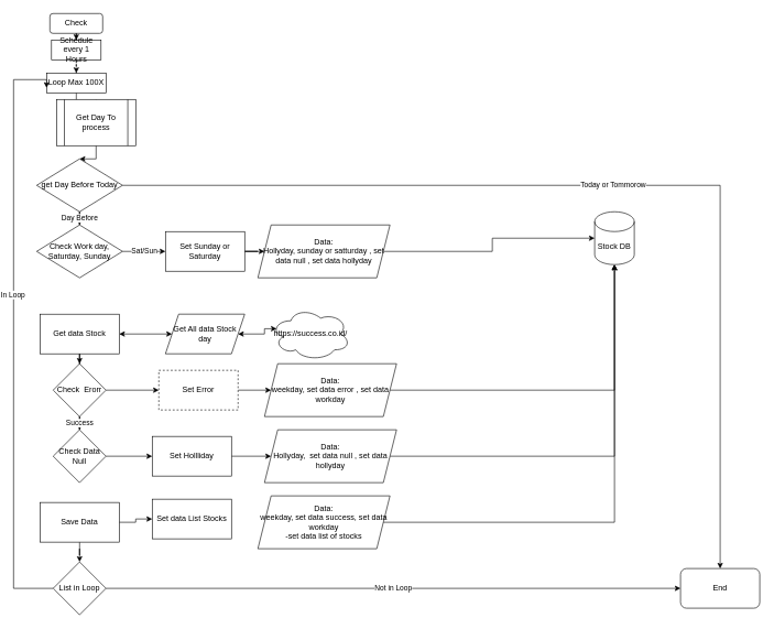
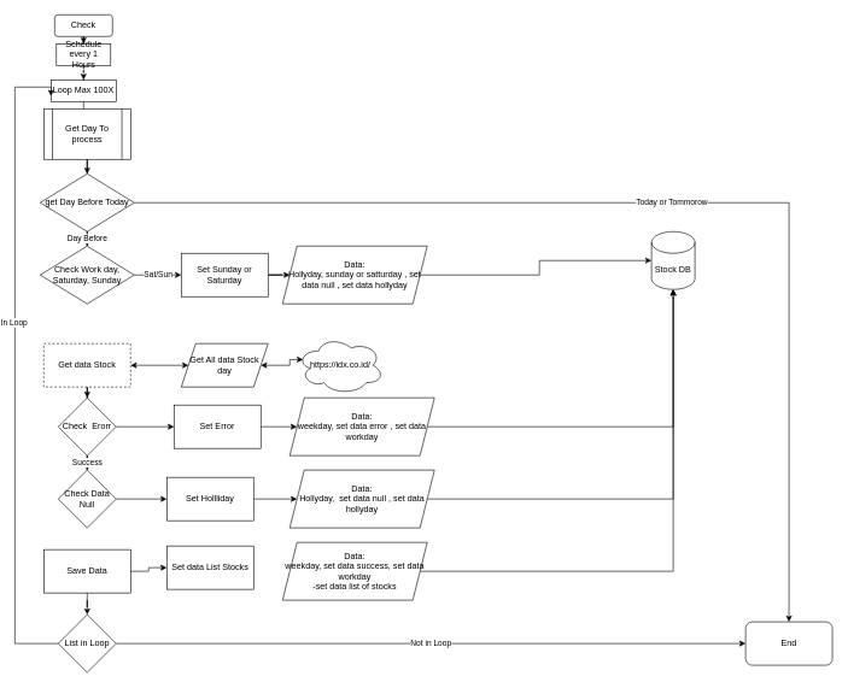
- <mxCell id="7" value="Get Day To process" style="shape=process;whiteSpace=wrap;html=1;backgroundOutline=1;" vertex="1" parent="1"><mxGeometry x="85" y="150" width="120" height="70" as="geometry" /></mxCell>
+ <mxCell id="7" value="Get Day To process" style="shape=process;whiteSpace=wrap;html=1;backgroundOutline=1;" vertex="1" parent="1"><mxGeometry x="60" y="150" width="120" height="70" as="geometry" /></mxCell>
- <mxCell id="20" value="Get data Stock" style="rounded=0;whiteSpace=wrap;html=1;" vertex="1" parent="1"><mxGeometry x="60" y="475" width="120" height="60" as="geometry" /></mxCell>
+ <mxCell id="20" value="Get data Stock" style="rounded=0;whiteSpace=wrap;html=1;dashed=1;" vertex="1" parent="1"><mxGeometry x="60" y="475" width="120" height="60" as="geometry" /></mxCell>
- <mxCell id="21" value="https://success.co.id/" style="ellipse;shape=cloud;whiteSpace=wrap;html=1;" vertex="1" parent="1"><mxGeometry x="410" y="465" width="120" height="80" as="geometry" /></mxCell>
+ <mxCell id="21" value="https://idx.co.id/" style="ellipse;shape=cloud;whiteSpace=wrap;html=1;" vertex="1" parent="1"><mxGeometry x="410" y="465" width="120" height="80" as="geometry" /></mxCell>
- <mxCell id="40" value="Set Error" style="rounded=0;whiteSpace=wrap;html=1;dashed=1;" vertex="1" parent="1"><mxGeometry x="240" y="560" width="120" height="60" as="geometry" /></mxCell>
+ <mxCell id="40" value="Set Error" style="rounded=0;whiteSpace=wrap;html=1;" vertex="1" parent="1"><mxGeometry x="240" y="560" width="120" height="60" as="geometry" /></mxCell>
